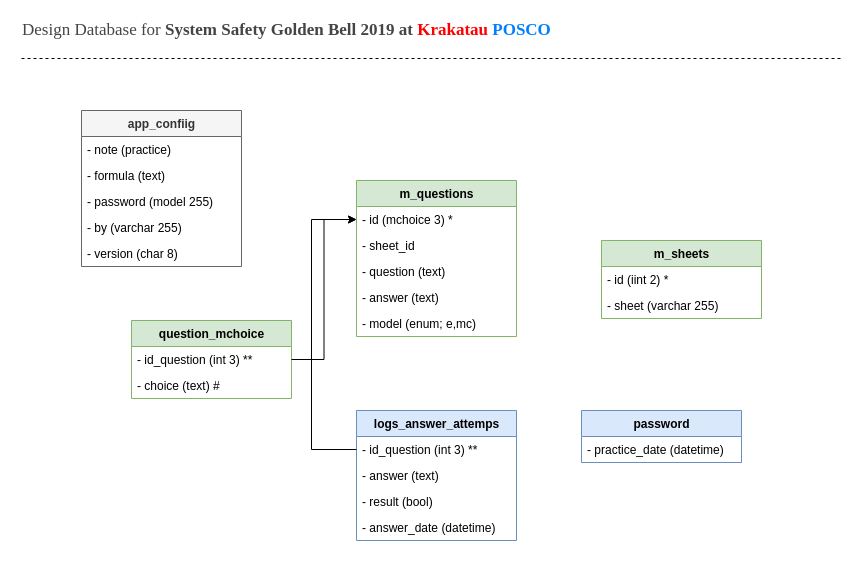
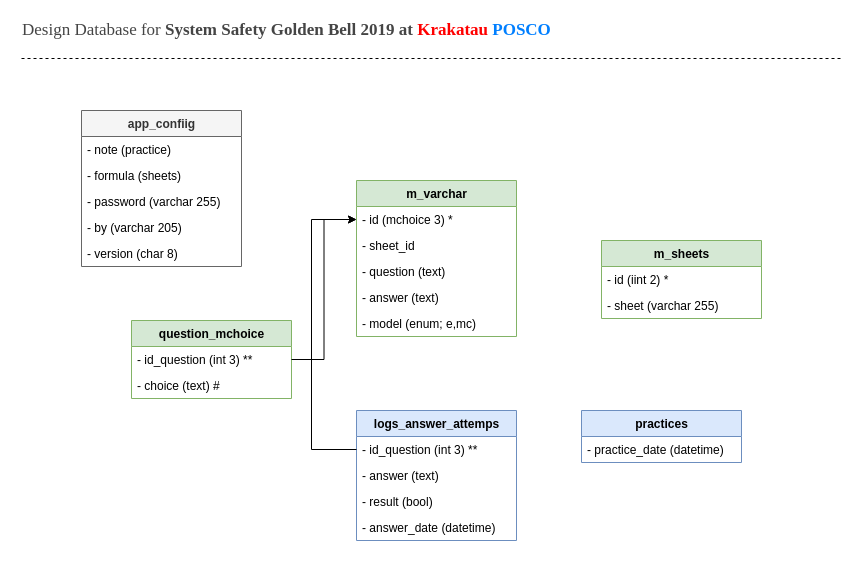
- <mxCell id="6" value="- formula (text)" style="text;strokeColor=none;fillColor=none;align=left;verticalAlign=top;spacingLeft=4;spacingRight=4;overflow=hidden;rotatable=0;points=[[0,0.5],[1,0.5]];portConstraint=eastwest;" vertex="1" parent="4"><mxGeometry y="52" width="160" height="26" as="geometry" /></mxCell>
+ <mxCell id="6" value="- formula (sheets)" style="text;strokeColor=none;fillColor=none;align=left;verticalAlign=top;spacingLeft=4;spacingRight=4;overflow=hidden;rotatable=0;points=[[0,0.5],[1,0.5]];portConstraint=eastwest;" vertex="1" parent="4"><mxGeometry y="52" width="160" height="26" as="geometry" /></mxCell>
- <mxCell id="10" value="m_questions" style="swimlane;fontStyle=1;align=center;verticalAlign=top;childLayout=stackLayout;horizontal=1;startSize=26;horizontalStack=0;resizeParent=1;resizeParentMax=0;resizeLast=0;collapsible=1;marginBottom=0;fontFamily=Helvetica;fontSize=12;html=1;fillColor=#d5e8d4;strokeColor=#82b366;" parent="1" vertex="1"><mxGeometry x="356" y="180" width="160" height="156" as="geometry" /></mxCell>
+ <mxCell id="10" value="m_varchar" style="swimlane;fontStyle=1;align=center;verticalAlign=top;childLayout=stackLayout;horizontal=1;startSize=26;horizontalStack=0;resizeParent=1;resizeParentMax=0;resizeLast=0;collapsible=1;marginBottom=0;fontFamily=Helvetica;fontSize=12;html=1;fillColor=#d5e8d4;strokeColor=#82b366;" parent="1" vertex="1"><mxGeometry x="356" y="180" width="160" height="156" as="geometry" /></mxCell>
- <mxCell id="7" value="- password (model 255)" style="text;strokeColor=none;fillColor=none;align=left;verticalAlign=top;spacingLeft=4;spacingRight=4;overflow=hidden;rotatable=0;points=[[0,0.5],[1,0.5]];portConstraint=eastwest;" parent="4" vertex="1"><mxGeometry y="78" width="160" height="26" as="geometry" /></mxCell>
+ <mxCell id="7" value="- password (varchar 255)" style="text;strokeColor=none;fillColor=none;align=left;verticalAlign=top;spacingLeft=4;spacingRight=4;overflow=hidden;rotatable=0;points=[[0,0.5],[1,0.5]];portConstraint=eastwest;" parent="4" vertex="1"><mxGeometry y="78" width="160" height="26" as="geometry" /></mxCell>
- <mxCell id="8" value="- by (varchar 255)" style="text;strokeColor=none;fillColor=none;align=left;verticalAlign=top;spacingLeft=4;spacingRight=4;overflow=hidden;rotatable=0;points=[[0,0.5],[1,0.5]];portConstraint=eastwest;" parent="4" vertex="1"><mxGeometry y="104" width="160" height="26" as="geometry" /></mxCell>
+ <mxCell id="8" value="- by (varchar 205)" style="text;strokeColor=none;fillColor=none;align=left;verticalAlign=top;spacingLeft=4;spacingRight=4;overflow=hidden;rotatable=0;points=[[0,0.5],[1,0.5]];portConstraint=eastwest;" parent="4" vertex="1"><mxGeometry y="104" width="160" height="26" as="geometry" /></mxCell>
- <mxCell id="29" value="password" style="swimlane;fontStyle=1;align=center;verticalAlign=top;childLayout=stackLayout;horizontal=1;startSize=26;horizontalStack=0;resizeParent=1;resizeParentMax=0;resizeLast=0;collapsible=1;marginBottom=0;fontFamily=Helvetica;fontSize=12;html=1;fillColor=#dae8fc;strokeColor=#6c8ebf;" vertex="1" parent="1"><mxGeometry x="581" y="410" width="160" height="52" as="geometry" /></mxCell>
+ <mxCell id="29" value="practices" style="swimlane;fontStyle=1;align=center;verticalAlign=top;childLayout=stackLayout;horizontal=1;startSize=26;horizontalStack=0;resizeParent=1;resizeParentMax=0;resizeLast=0;collapsible=1;marginBottom=0;fontFamily=Helvetica;fontSize=12;html=1;fillColor=#dae8fc;strokeColor=#6c8ebf;" vertex="1" parent="1"><mxGeometry x="581" y="410" width="160" height="52" as="geometry" /></mxCell>
